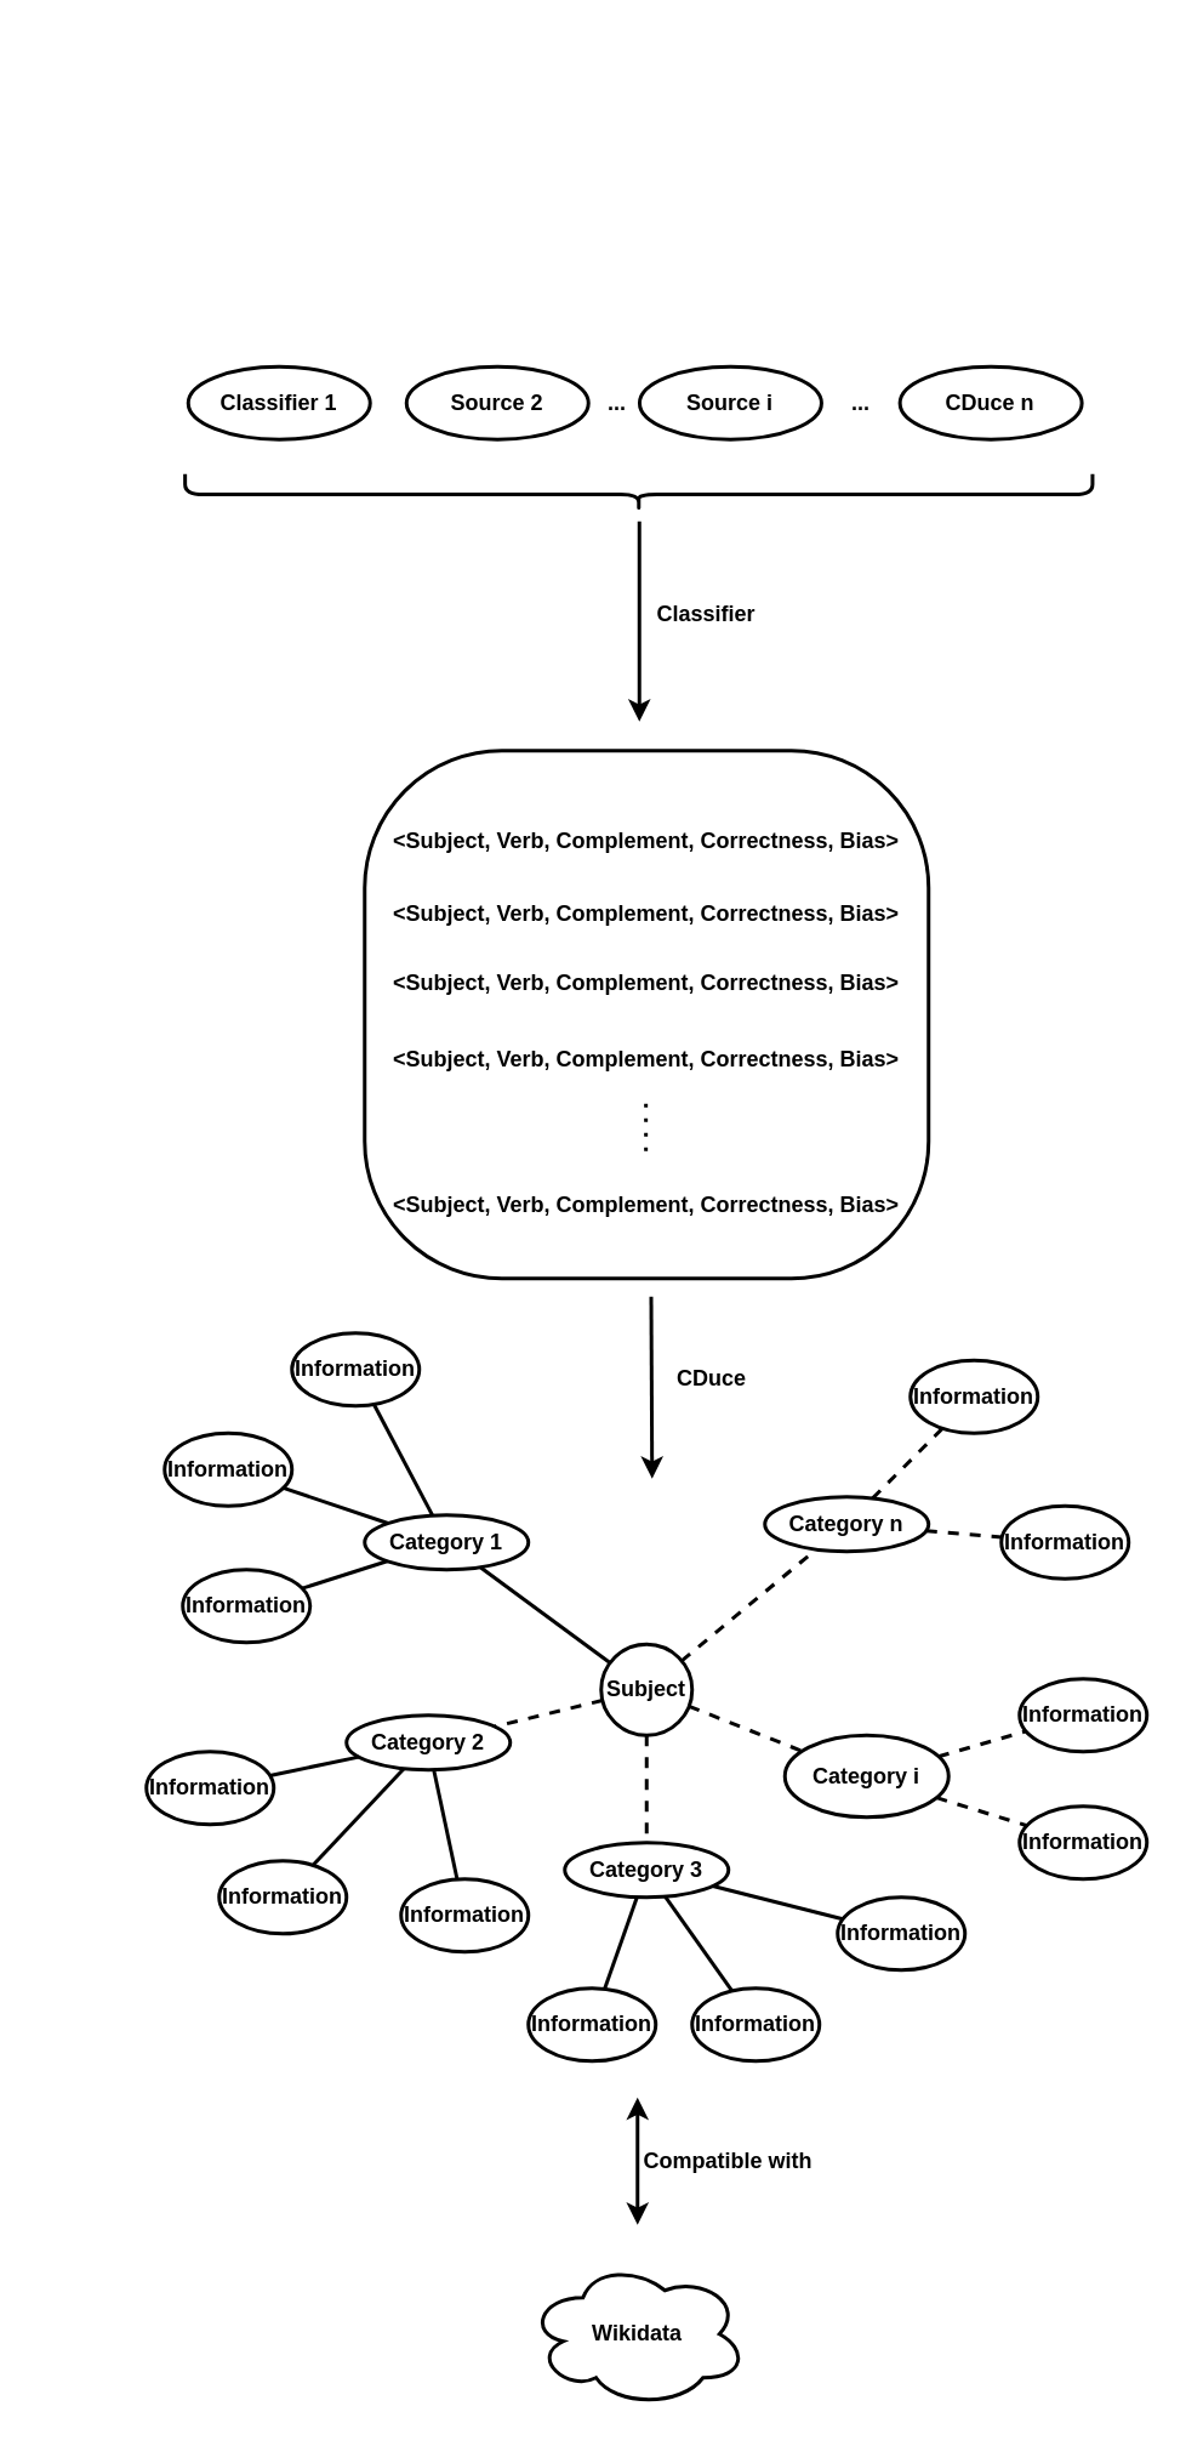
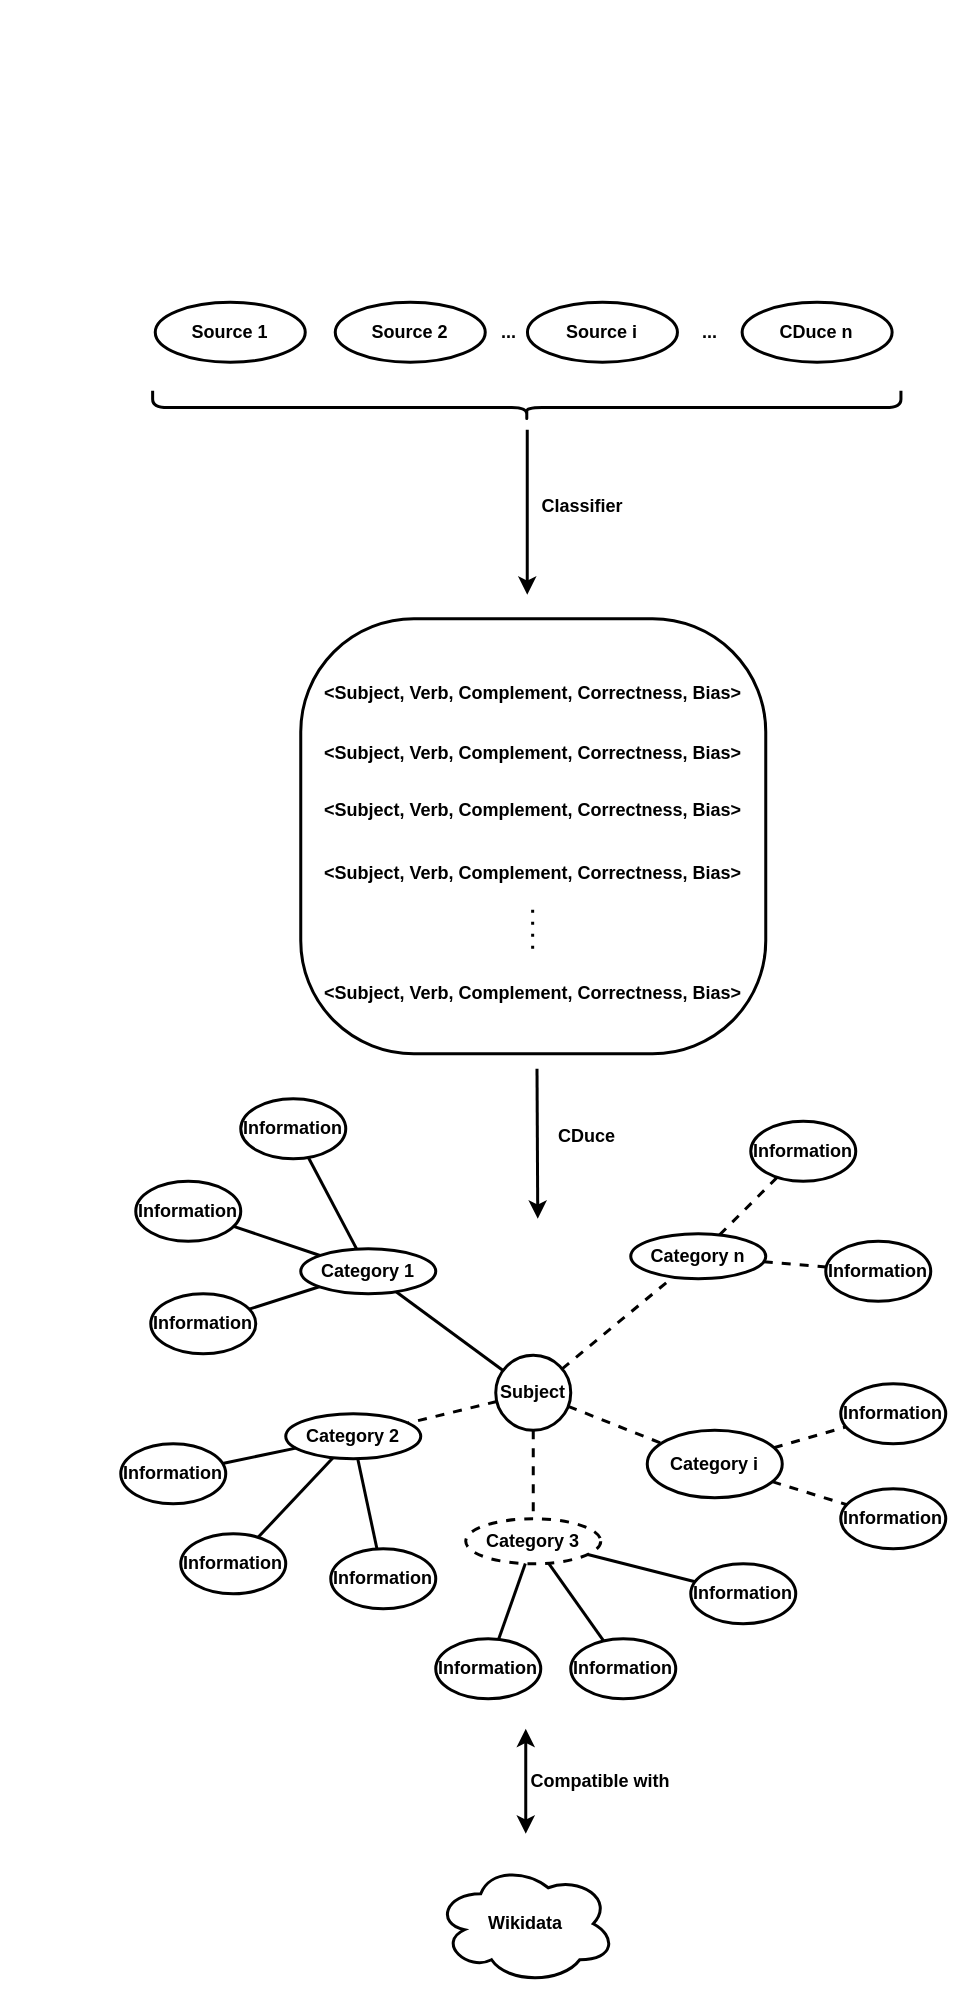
- <mxCell id="2" value="&lt;div style=&quot;font-size: 12px;&quot;&gt;Classifier 1&lt;/div&gt;" style="ellipse;whiteSpace=wrap;html=1;fillColor=none;strokeWidth=2;fontStyle=1;fontSize=12;" vertex="1" parent="1"><mxGeometry x="103" y="201" width="100" height="40" as="geometry" /></mxCell>
+ <mxCell id="2" value="&lt;div style=&quot;font-size: 12px;&quot;&gt;Source 1&lt;/div&gt;" style="ellipse;whiteSpace=wrap;html=1;fillColor=none;strokeWidth=2;fontStyle=1;fontSize=12;" vertex="1" parent="1"><mxGeometry x="103" y="201" width="100" height="40" as="geometry" /></mxCell>
- <mxCell id="16" value="Category 3" style="ellipse;whiteSpace=wrap;html=1;fillColor=none;strokeWidth=2;fontStyle=1;fontSize=12;" vertex="1" parent="12"><mxGeometry x="290" y="280" width="90" height="30" as="geometry" /></mxCell>
+ <mxCell id="16" value="Category 3" style="ellipse;whiteSpace=wrap;html=1;fillColor=none;strokeWidth=2;fontStyle=1;fontSize=12;dashed=1;" vertex="1" parent="12"><mxGeometry x="290" y="280" width="90" height="30" as="geometry" /></mxCell>
